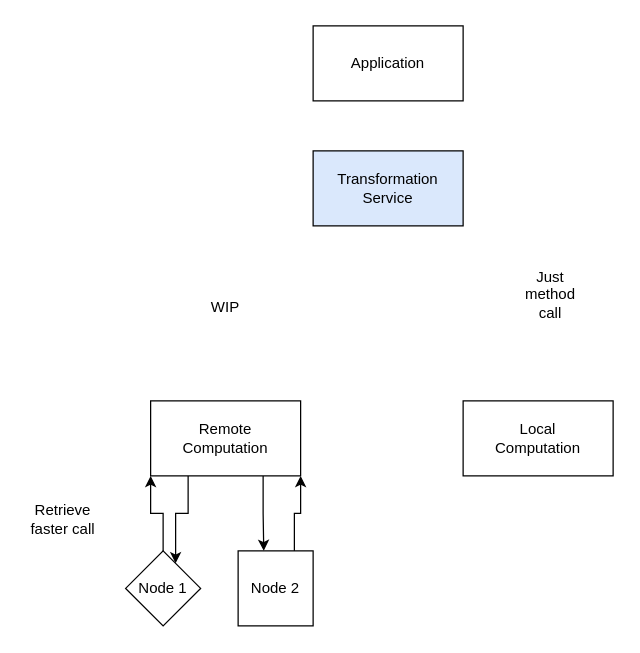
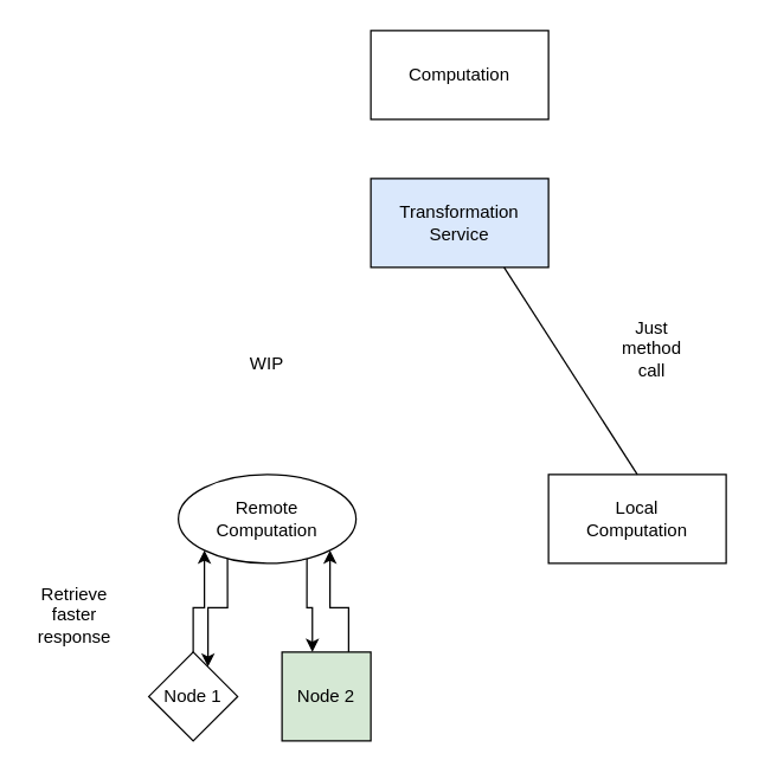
- <mxCell id="10" value="Application" style="rounded=0;whiteSpace=wrap;html=1;" vertex="1" parent="1"><mxGeometry x="250" y="20" width="120" height="60" as="geometry" /></mxCell>
+ <mxCell id="10" value="Computation" style="rounded=0;whiteSpace=wrap;html=1;" vertex="1" parent="1"><mxGeometry x="250" y="20" width="120" height="60" as="geometry" /></mxCell>
+ <mxCell id="12" value="" style="endArrow=none;html=1;rounded=0;entryX=0.75;entryY=1;entryDx=0;entryDy=0;exitX=0.5;exitY=0;exitDx=0;exitDy=0;" edge="1" parent="1" source="9" target="11"><mxGeometry width="50" height="50" relative="1" as="geometry"><mxPoint x="110" y="340" as="sourcePoint" /><mxPoint x="160" y="290" as="targetPoint" /></mxGeometry></mxCell>
- <mxCell id="4" value="&lt;div&gt;Remote&lt;/div&gt;&lt;div&gt;Computation&lt;/div&gt;" style="rounded=0;whiteSpace=wrap;html=1;" vertex="1" parent="1"><mxGeometry x="120" y="320" width="120" height="60" as="geometry" /></mxCell>
+ <mxCell id="4" value="&lt;div&gt;Remote&lt;/div&gt;&lt;div&gt;Computation&lt;/div&gt;" style="ellipse;whiteSpace=wrap;html=1;" vertex="1" parent="1"><mxGeometry x="120" y="320" width="120" height="60" as="geometry" /></mxCell>
- <mxCell id="13" value="Retrieve faster call" style="text;html=1;strokeColor=none;fillColor=none;align=center;verticalAlign=middle;whiteSpace=wrap;rounded=0;" vertex="1" parent="1"><mxGeometry x="20" y="390" width="60" height="50" as="geometry" /></mxCell>
+ <mxCell id="13" value="Retrieve faster response" style="text;html=1;strokeColor=none;fillColor=none;align=center;verticalAlign=middle;whiteSpace=wrap;rounded=0;" vertex="1" parent="1"><mxGeometry x="20" y="390" width="60" height="50" as="geometry" /></mxCell>
- <mxCell id="8" value="Node 2" style="rounded=0;whiteSpace=wrap;html=1;" vertex="1" parent="1"><mxGeometry x="190" y="440" width="60" height="60" as="geometry" /></mxCell>
+ <mxCell id="8" value="Node 2" style="rounded=0;whiteSpace=wrap;html=1;fillColor=#d5e8d4;" vertex="1" parent="1"><mxGeometry x="190" y="440" width="60" height="60" as="geometry" /></mxCell>
